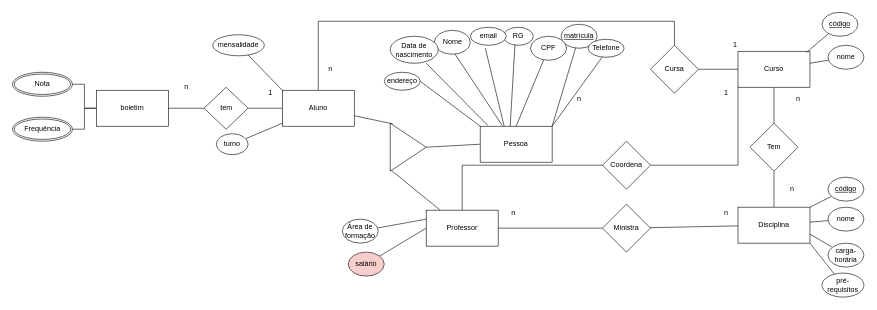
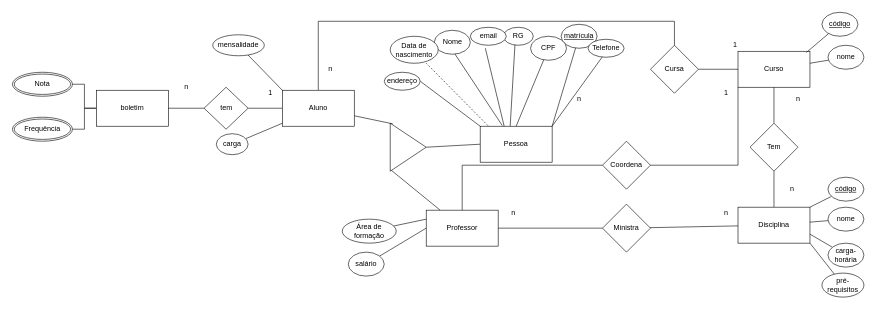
- <mxCell id="2" value="" style="rounded=0;orthogonalLoop=1;jettySize=auto;html=1;endArrow=none;endFill=0;exitX=0.108;exitY=-0.017;exitDx=0;exitDy=0;exitPerimeter=0;entryX=0.25;entryY=0;entryDx=0;entryDy=0;entryPerimeter=0;" parent="1" source="3" target="10" edge="1"><mxGeometry relative="1" as="geometry"><mxPoint x="730" y="115" as="targetPoint" /></mxGeometry></mxCell>
+ <mxCell id="2" value="" style="rounded=0;orthogonalLoop=1;jettySize=auto;html=1;endArrow=none;endFill=0;exitX=0.108;exitY=-0.017;exitDx=0;exitDy=0;exitPerimeter=0;entryX=0.25;entryY=0;entryDx=0;entryDy=0;entryPerimeter=0;dashed=1;" parent="1" source="3" target="10" edge="1"><mxGeometry relative="1" as="geometry"><mxPoint x="730" y="115" as="targetPoint" /></mxGeometry></mxCell>
- <mxCell id="60" value="turno" style="ellipse;whiteSpace=wrap;html=1;" parent="1" vertex="1"><mxGeometry x="360" y="222.5" width="53" height="35" as="geometry" /></mxCell>
+ <mxCell id="60" value="carga" style="ellipse;whiteSpace=wrap;html=1;" parent="1" vertex="1"><mxGeometry x="360" y="222.5" width="53" height="35" as="geometry" /></mxCell>
- <mxCell id="51" value="Área de formação" style="ellipse;whiteSpace=wrap;html=1;direction=west;" parent="1" vertex="1"><mxGeometry x="570" y="365" width="60" height="40" as="geometry" /></mxCell>
+ <mxCell id="51" value="Área de formação" style="ellipse;whiteSpace=wrap;html=1;direction=west;" parent="1" vertex="1"><mxGeometry x="570" y="365" width="90" height="40" as="geometry" /></mxCell>
- <mxCell id="53" value="&lt;div&gt;salário&lt;br&gt;&lt;/div&gt;" style="ellipse;whiteSpace=wrap;html=1;direction=west;fillColor=#f8cecc;" parent="1" vertex="1"><mxGeometry x="580" y="420" width="60" height="40" as="geometry" /></mxCell>
+ <mxCell id="53" value="&lt;div&gt;salário&lt;br&gt;&lt;/div&gt;" style="ellipse;whiteSpace=wrap;html=1;direction=west;" parent="1" vertex="1"><mxGeometry x="580" y="420" width="60" height="40" as="geometry" /></mxCell>
